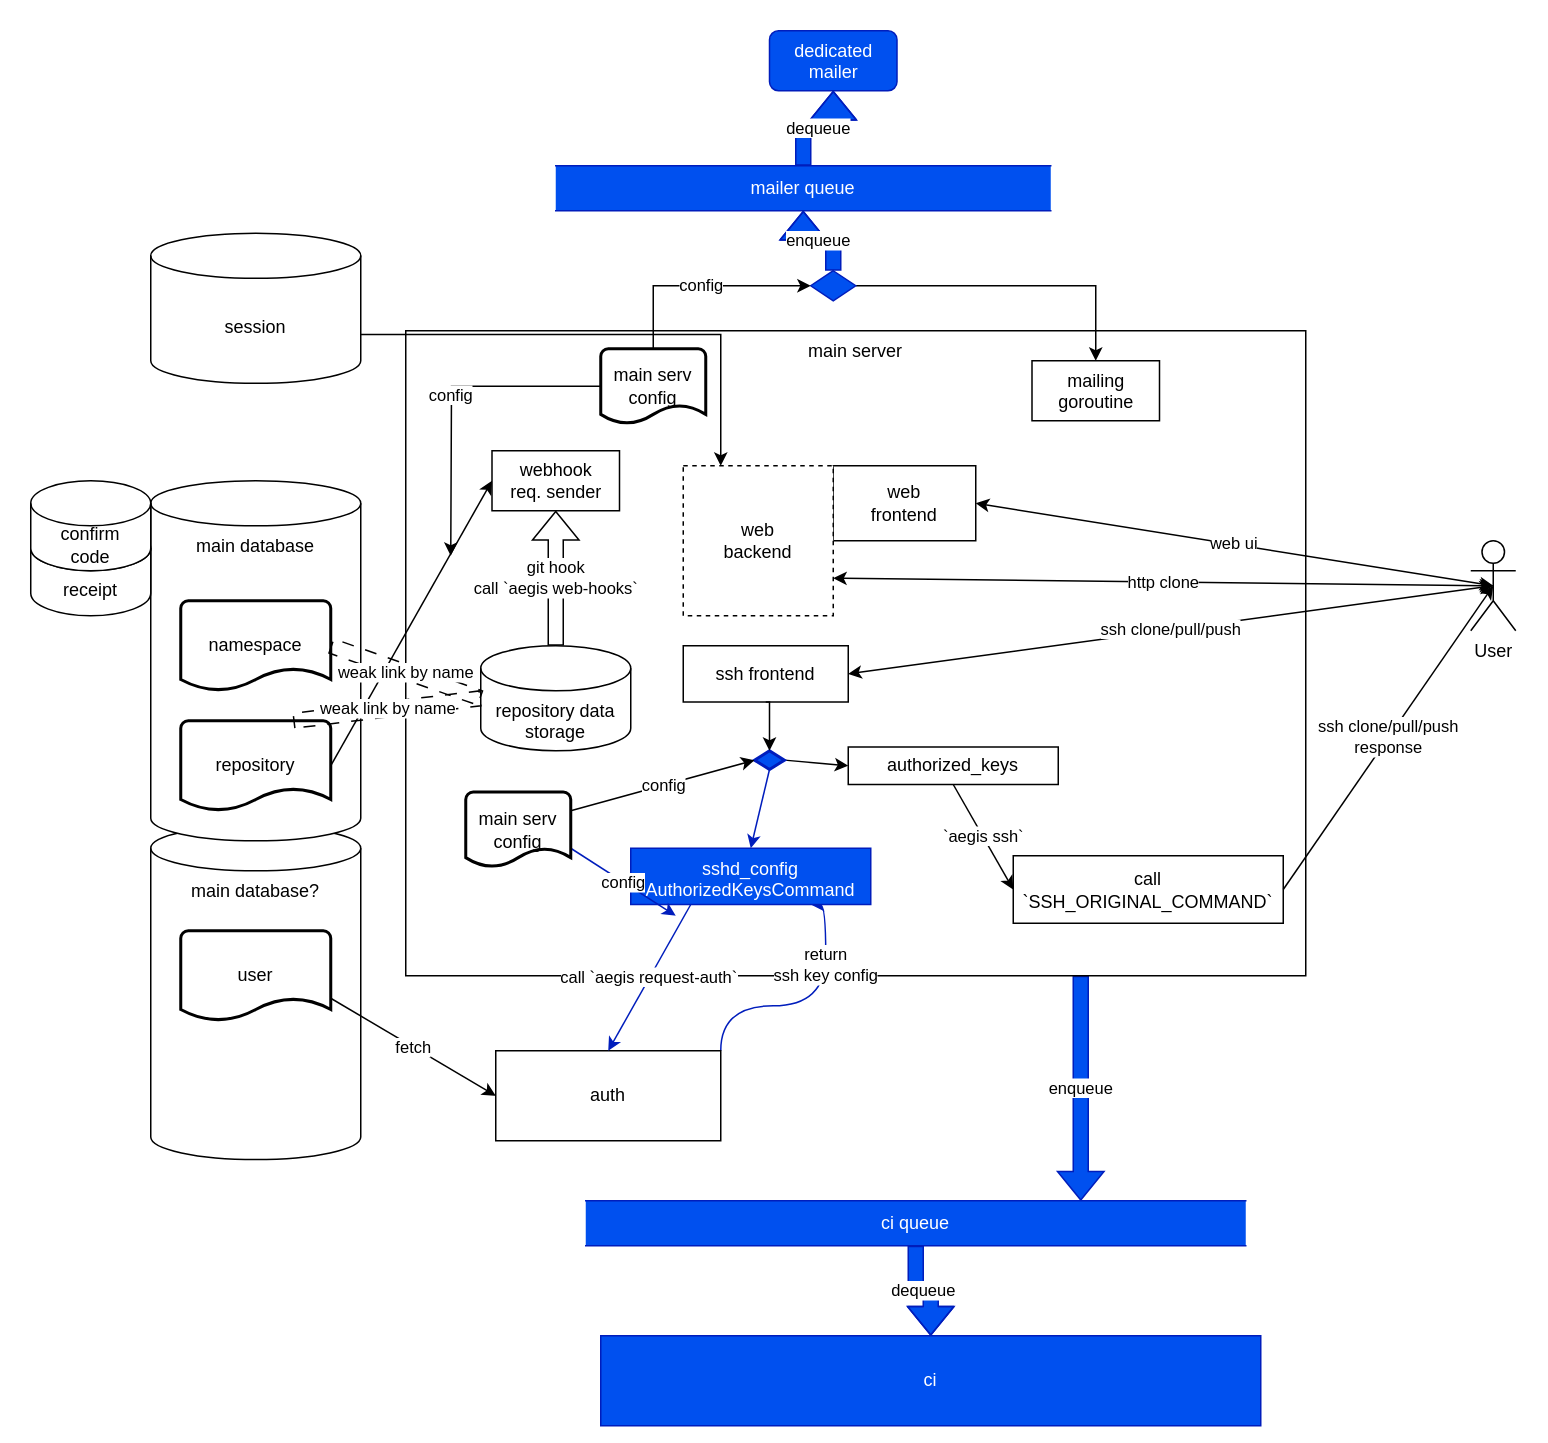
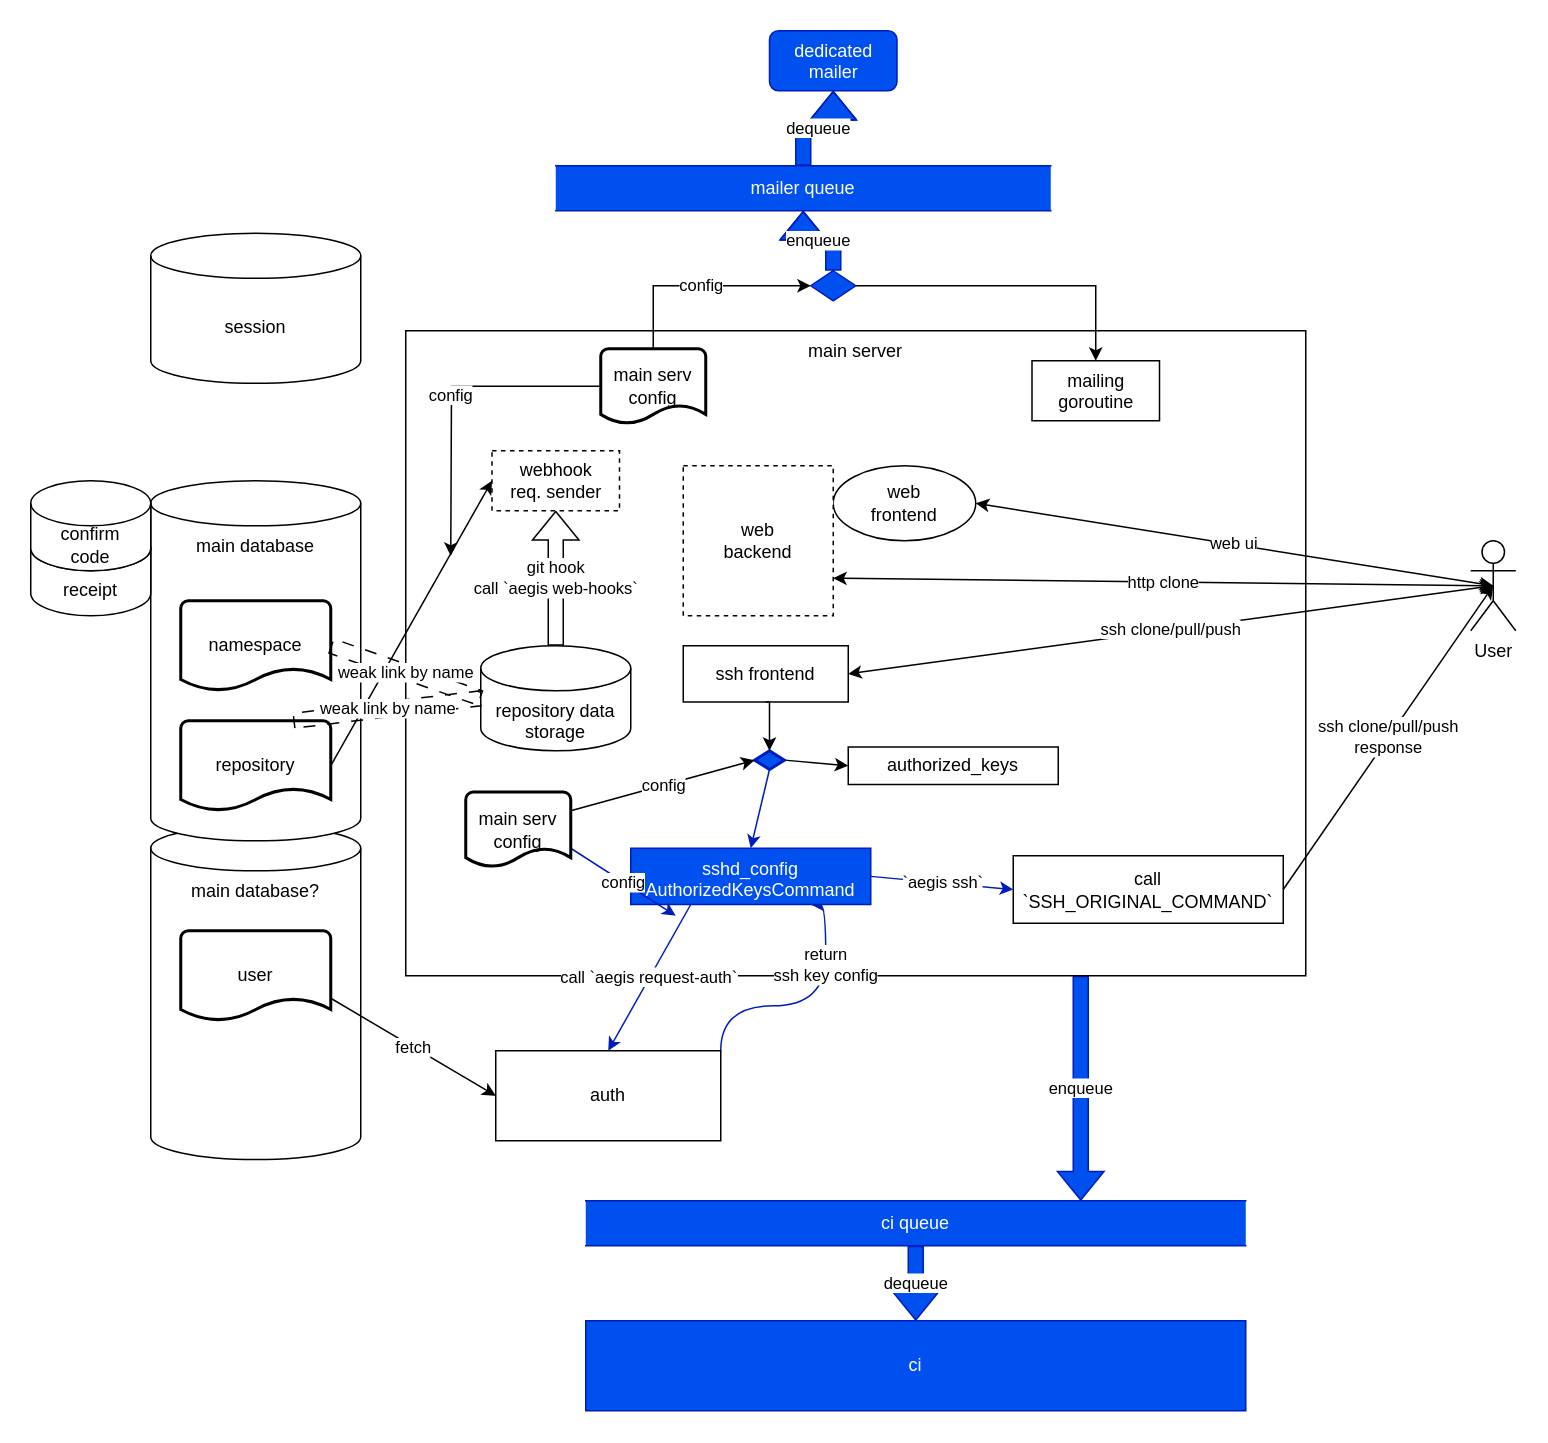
- <mxCell id="27" style="edgeStyle=orthogonalEdgeStyle;rounded=0;orthogonalLoop=1;jettySize=auto;html=1;exitX=1;exitY=0;exitDx=0;exitDy=67.5;exitPerimeter=0;entryX=0.25;entryY=0;entryDx=0;entryDy=0;" edge="1" parent="1" source="28" target="26"><mxGeometry relative="1" as="geometry" /></mxCell>
- <mxCell id="55" value="webhook&lt;div&gt;req. sender&lt;/div&gt;" style="rounded=0;whiteSpace=wrap;html=1;verticalAlign=middle;" vertex="1" parent="1"><mxGeometry x="327.5" y="300" width="85" height="40" as="geometry" /></mxCell>
+ <mxCell id="55" value="webhook&lt;div&gt;req. sender&lt;/div&gt;" style="rounded=0;whiteSpace=wrap;html=1;verticalAlign=middle;dashed=1;" vertex="1" parent="1"><mxGeometry x="327.5" y="300" width="85" height="40" as="geometry" /></mxCell>
- <mxCell id="25" value="web&lt;div&gt;frontend&lt;/div&gt;" style="rounded=0;whiteSpace=wrap;html=1;" vertex="1" parent="1"><mxGeometry x="555" y="310" width="95" height="50" as="geometry" /></mxCell>
+ <mxCell id="25" value="web&lt;div&gt;frontend&lt;/div&gt;" style="ellipse;whiteSpace=wrap;html=1;" vertex="1" parent="1"><mxGeometry x="555" y="310" width="95" height="50" as="geometry" /></mxCell>
- <mxCell id="37" value="`aegis ssh`" style="rounded=0;orthogonalLoop=1;jettySize=auto;html=1;exitX=0.5;exitY=1;exitDx=0;exitDy=0;entryX=0;entryY=0.5;entryDx=0;entryDy=0;" edge="1" parent="1" source="38" target="44"><mxGeometry relative="1" as="geometry" /></mxCell>
+ <mxCell id="13" value="`aegis ssh`" style="rounded=0;orthogonalLoop=1;jettySize=auto;html=1;exitX=1;exitY=0.5;exitDx=0;exitDy=0;entryX=0;entryY=0.5;entryDx=0;entryDy=0;fillColor=#0050ef;strokeColor=#001DBC;" edge="1" parent="1" source="14" target="44"><mxGeometry relative="1" as="geometry" /></mxCell>
- <mxCell id="36" value="ci" style="rounded=0;whiteSpace=wrap;html=1;verticalAlign=middle;fillColor=#0050ef;fontColor=#ffffff;strokeColor=#001DBC;" vertex="1" parent="1"><mxGeometry x="400" y="890" width="440" height="60" as="geometry" /></mxCell>
+ <mxCell id="36" value="ci" style="rounded=0;whiteSpace=wrap;html=1;verticalAlign=middle;fillColor=#0050ef;fontColor=#ffffff;strokeColor=#001DBC;" vertex="1" parent="1"><mxGeometry x="390" y="880" width="440" height="60" as="geometry" /></mxCell>
